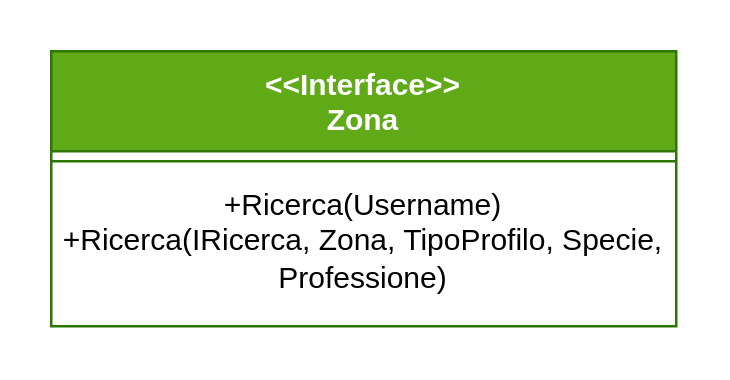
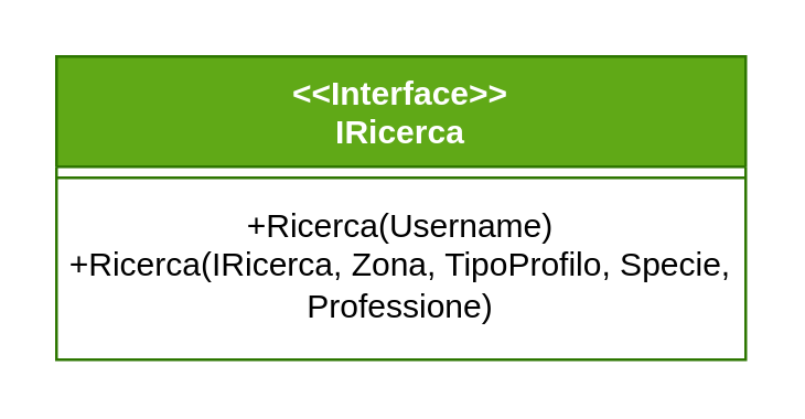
- <mxCell id="2" value="&lt;div&gt;&amp;lt;&amp;lt;Interface&amp;gt;&amp;gt;&lt;/div&gt;&lt;div&gt;Zona&lt;br&gt;&lt;/div&gt;" style="swimlane;fontStyle=1;align=center;verticalAlign=top;childLayout=stackLayout;horizontal=1;startSize=40;horizontalStack=0;resizeParent=1;resizeParentMax=0;resizeLast=0;collapsible=1;marginBottom=0;whiteSpace=wrap;html=1;fillColor=#60a917;fontColor=#ffffff;strokeColor=#2D7600;" parent="1" vertex="1"><mxGeometry x="20" y="20" width="250" height="110" as="geometry" /></mxCell>
+ <mxCell id="2" value="&lt;div&gt;&amp;lt;&amp;lt;Interface&amp;gt;&amp;gt;&lt;/div&gt;&lt;div&gt;IRicerca&lt;br&gt;&lt;/div&gt;" style="swimlane;fontStyle=1;align=center;verticalAlign=top;childLayout=stackLayout;horizontal=1;startSize=40;horizontalStack=0;resizeParent=1;resizeParentMax=0;resizeLast=0;collapsible=1;marginBottom=0;whiteSpace=wrap;html=1;fillColor=#60a917;fontColor=#ffffff;strokeColor=#2D7600;" parent="1" vertex="1"><mxGeometry x="20" y="20" width="250" height="110" as="geometry" /></mxCell>
